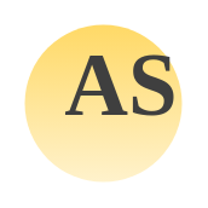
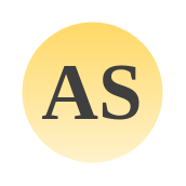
- <mxCell id="3" value="&lt;span style=&quot;color: rgb(63, 63, 63); font-style: normal; font-variant-ligatures: normal; font-variant-caps: normal; font-weight: 700; letter-spacing: normal; orphans: 2; text-align: center; text-indent: 0px; text-transform: none; widows: 2; word-spacing: 0px; -webkit-text-stroke-width: 0px; white-space: normal; text-decoration-thickness: initial; text-decoration-style: initial; text-decoration-color: initial; float: none; display: inline !important;&quot;&gt;&lt;font face=&quot;Georgia&quot; style=&quot;font-size: 73px;&quot;&gt;AS&lt;/font&gt;&lt;/span&gt;" style="text;html=1;align=center;verticalAlign=middle;whiteSpace=wrap;rounded=0;" vertex="1" parent="1"><mxGeometry x="65" y="35" width="70" height="70" as="geometry" /></mxCell>
+ <mxCell id="3" value="&lt;span style=&quot;color: rgb(63, 63, 63); font-style: normal; font-variant-ligatures: normal; font-variant-caps: normal; font-weight: 700; letter-spacing: normal; orphans: 2; text-align: center; text-indent: 0px; text-transform: none; widows: 2; word-spacing: 0px; -webkit-text-stroke-width: 0px; white-space: normal; text-decoration-thickness: initial; text-decoration-style: initial; text-decoration-color: initial; float: none; display: inline !important;&quot;&gt;&lt;font face=&quot;Georgia&quot; style=&quot;font-size: 73px;&quot;&gt;AS&lt;/font&gt;&lt;/span&gt;" style="text;html=1;align=center;verticalAlign=middle;whiteSpace=wrap;rounded=0;" vertex="1" parent="1"><mxGeometry x="50" y="50" width="70" height="70" as="geometry" /></mxCell>
